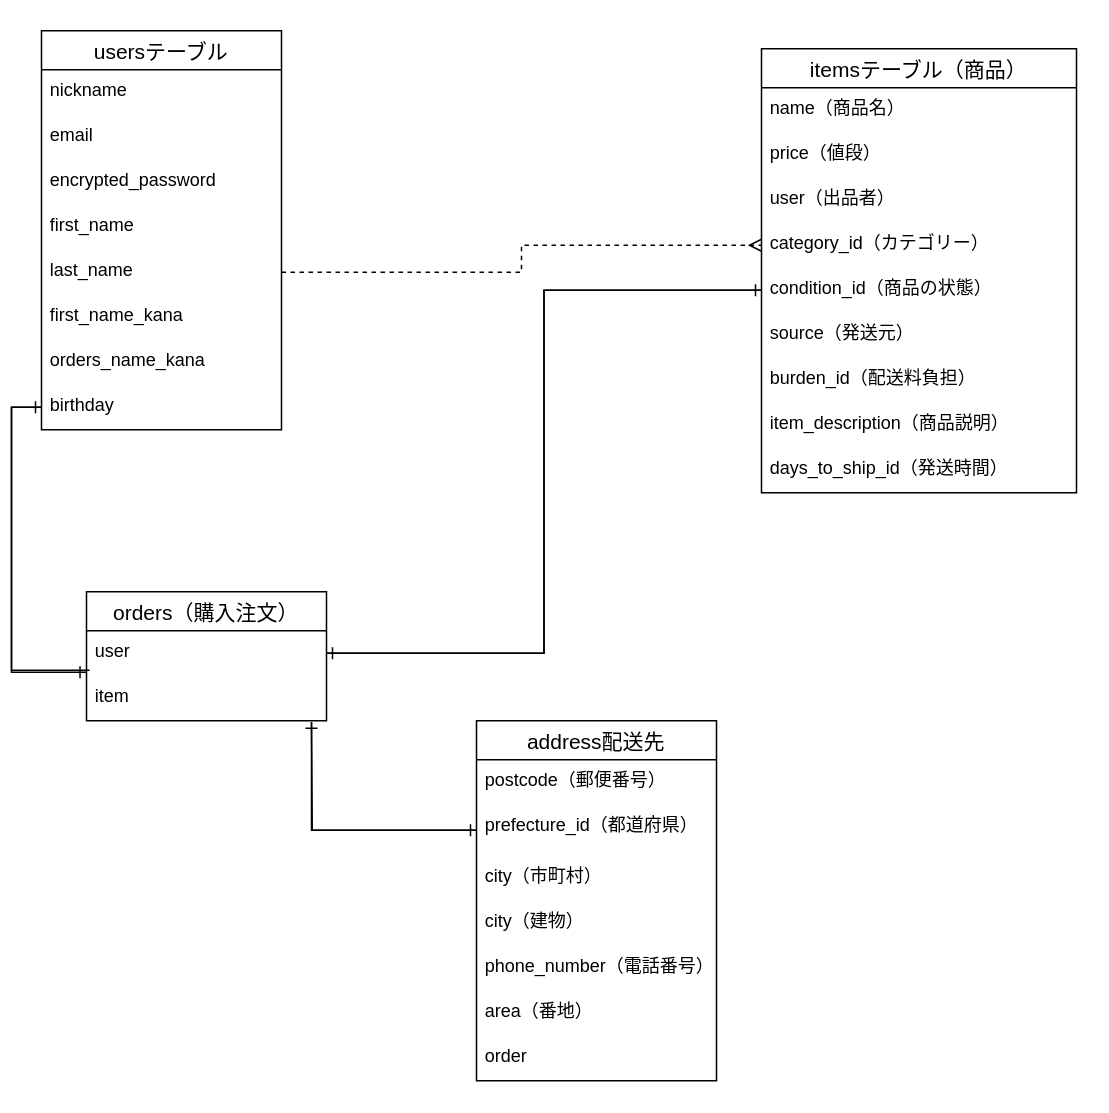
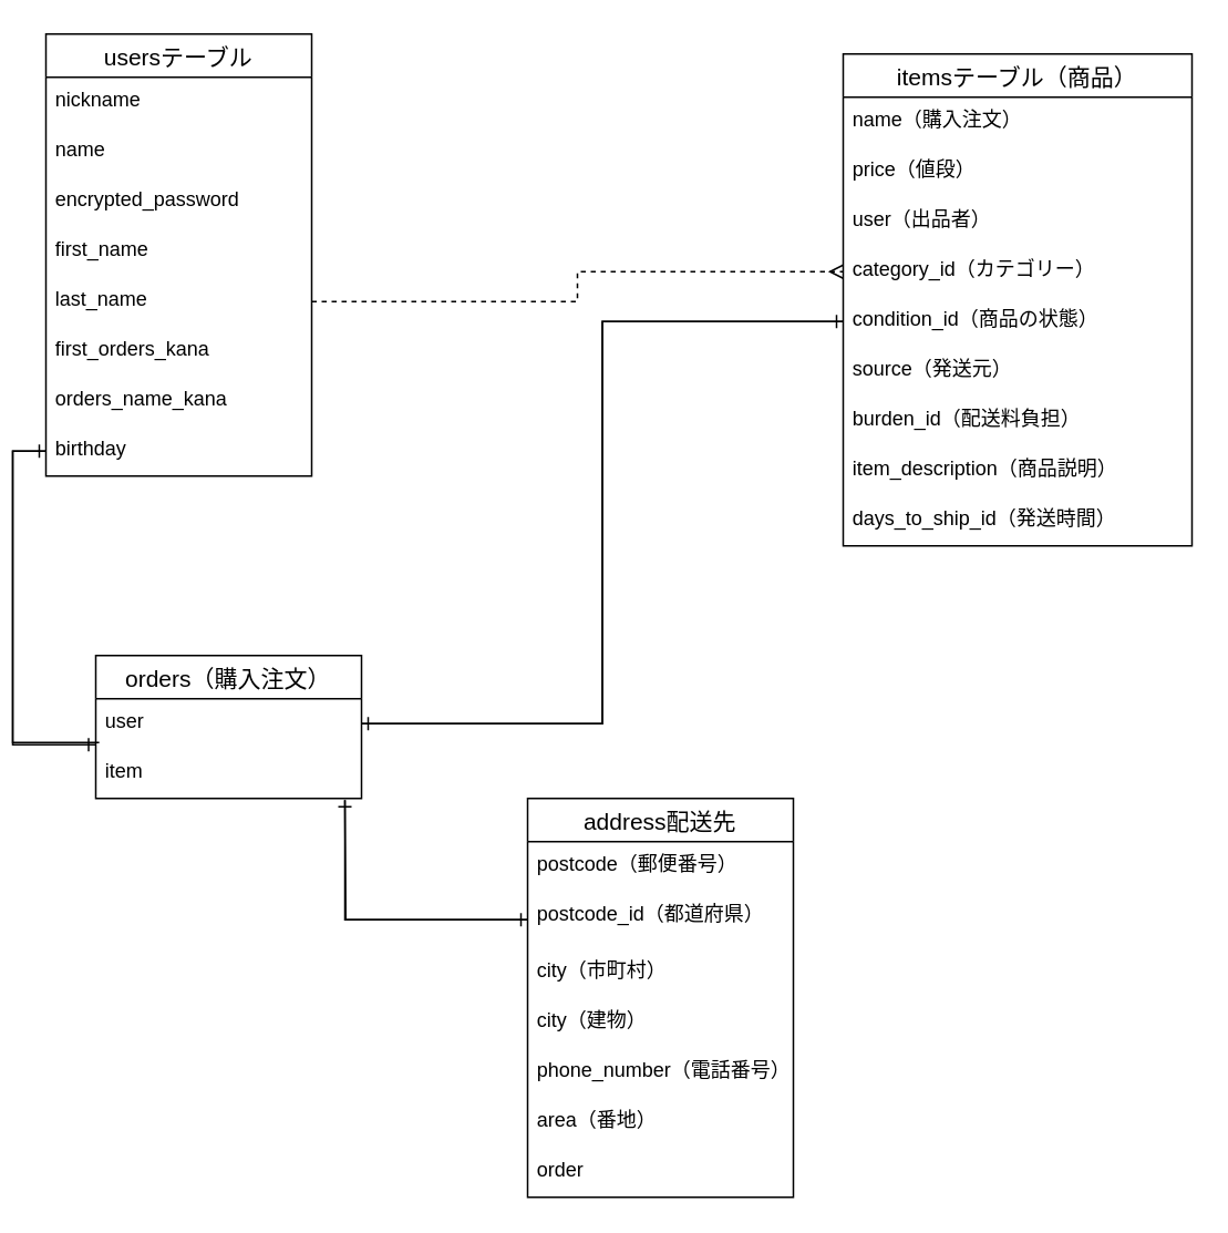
- <mxCell id="12" value="name（商品名）" style="text;strokeColor=none;fillColor=none;spacingLeft=4;spacingRight=4;overflow=hidden;rotatable=0;points=[[0,0.5],[1,0.5]];portConstraint=eastwest;fontSize=12;" parent="11" vertex="1"><mxGeometry y="26" width="210" height="30" as="geometry" /></mxCell>
+ <mxCell id="12" value="name（購入注文）" style="text;strokeColor=none;fillColor=none;spacingLeft=4;spacingRight=4;overflow=hidden;rotatable=0;points=[[0,0.5],[1,0.5]];portConstraint=eastwest;fontSize=12;" parent="11" vertex="1"><mxGeometry y="26" width="210" height="30" as="geometry" /></mxCell>
- <mxCell id="4" value="email" style="text;strokeColor=none;fillColor=none;spacingLeft=4;spacingRight=4;overflow=hidden;rotatable=0;points=[[0,0.5],[1,0.5]];portConstraint=eastwest;fontSize=12;" parent="2" vertex="1"><mxGeometry y="56" width="160" height="30" as="geometry" /></mxCell>
+ <mxCell id="4" value="name" style="text;strokeColor=none;fillColor=none;spacingLeft=4;spacingRight=4;overflow=hidden;rotatable=0;points=[[0,0.5],[1,0.5]];portConstraint=eastwest;fontSize=12;" parent="2" vertex="1"><mxGeometry y="56" width="160" height="30" as="geometry" /></mxCell>
- <mxCell id="8" value="first_name_kana" style="text;strokeColor=none;fillColor=none;spacingLeft=4;spacingRight=4;overflow=hidden;rotatable=0;points=[[0,0.5],[1,0.5]];portConstraint=eastwest;fontSize=12;" vertex="1" parent="2"><mxGeometry y="176" width="160" height="30" as="geometry" /></mxCell>
+ <mxCell id="8" value="first_orders_kana" style="text;strokeColor=none;fillColor=none;spacingLeft=4;spacingRight=4;overflow=hidden;rotatable=0;points=[[0,0.5],[1,0.5]];portConstraint=eastwest;fontSize=12;" vertex="1" parent="2"><mxGeometry y="176" width="160" height="30" as="geometry" /></mxCell>
- <mxCell id="26" value="prefecture_id（都道府県）" style="text;strokeColor=none;fillColor=none;spacingLeft=4;spacingRight=4;overflow=hidden;rotatable=0;points=[[0,0.5],[1,0.5]];portConstraint=eastwest;fontSize=12;" parent="24" vertex="1"><mxGeometry y="56" width="160" height="34" as="geometry" /></mxCell>
+ <mxCell id="26" value="postcode_id（都道府県）" style="text;strokeColor=none;fillColor=none;spacingLeft=4;spacingRight=4;overflow=hidden;rotatable=0;points=[[0,0.5],[1,0.5]];portConstraint=eastwest;fontSize=12;" parent="24" vertex="1"><mxGeometry y="56" width="160" height="34" as="geometry" /></mxCell>
